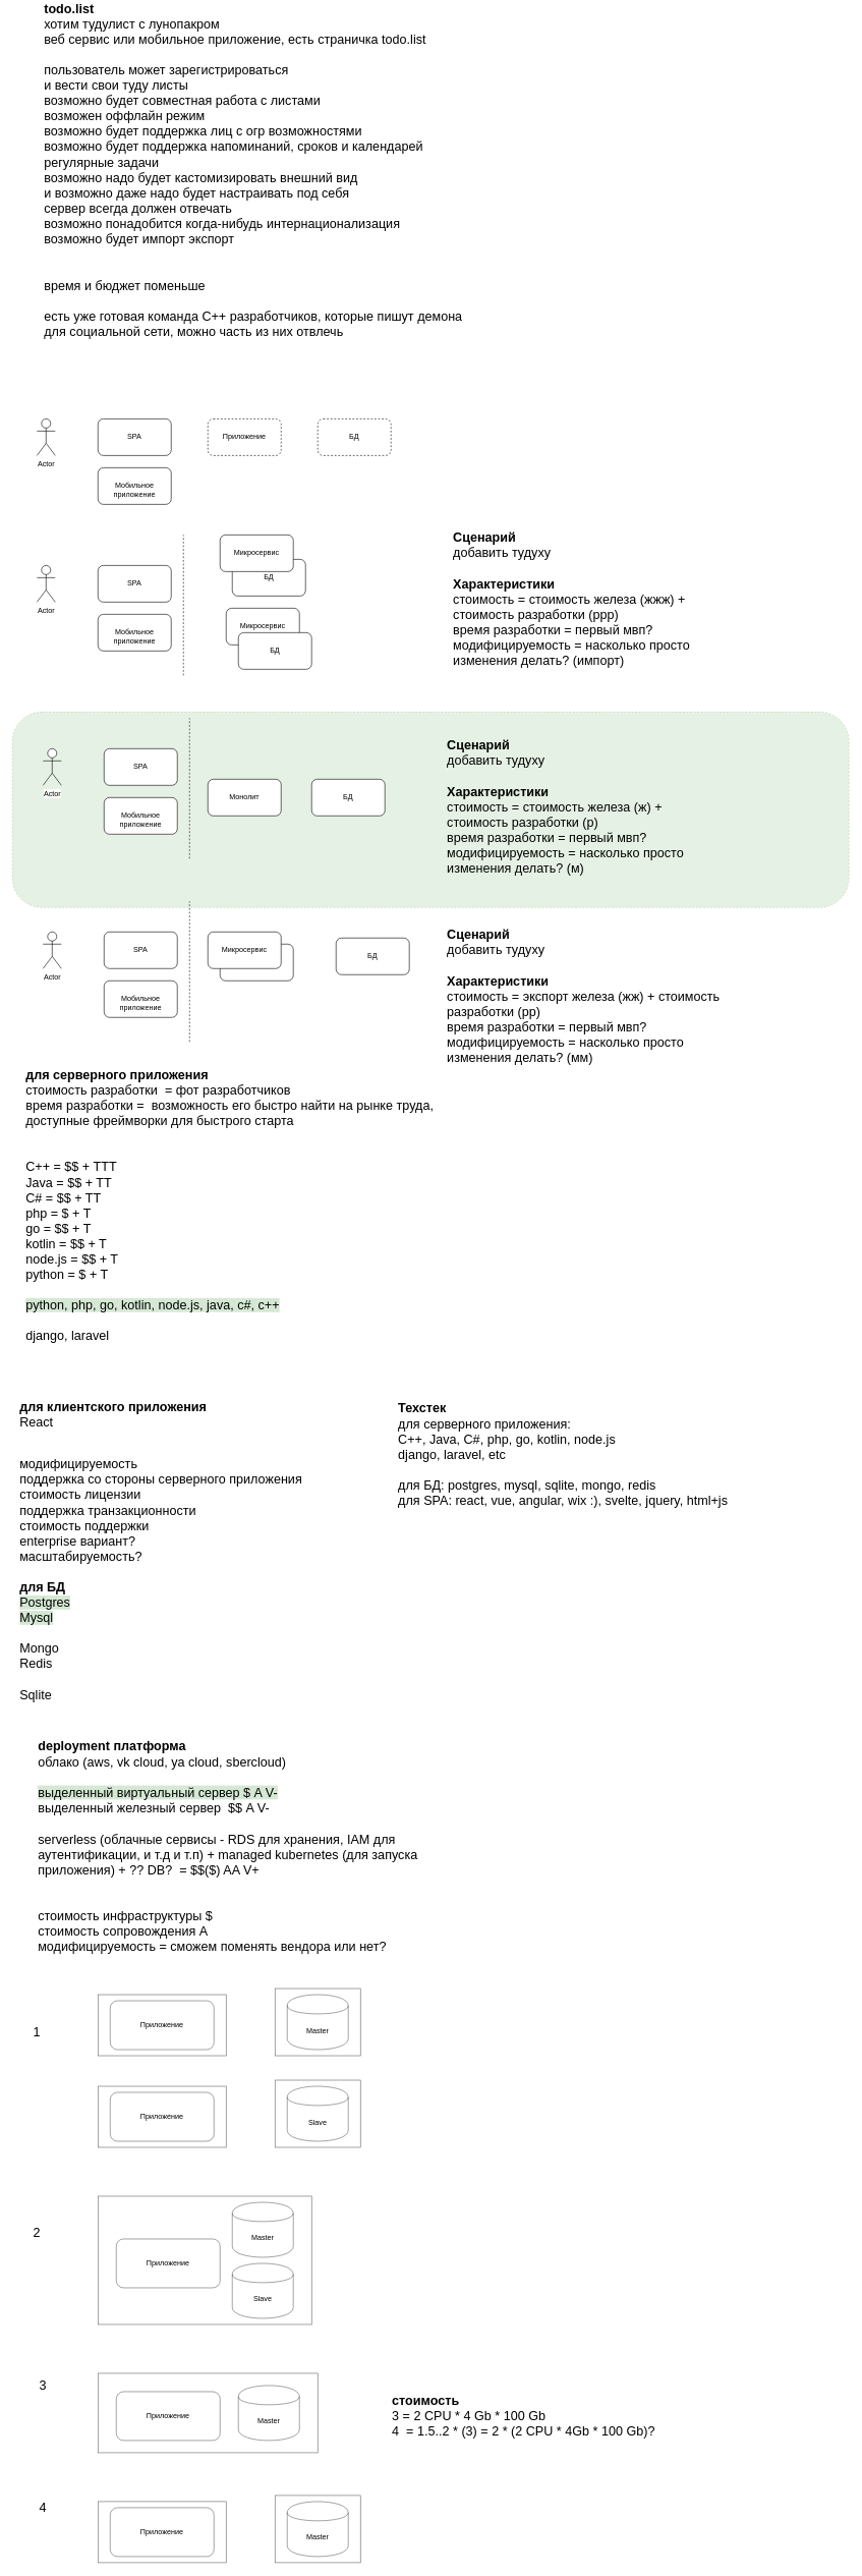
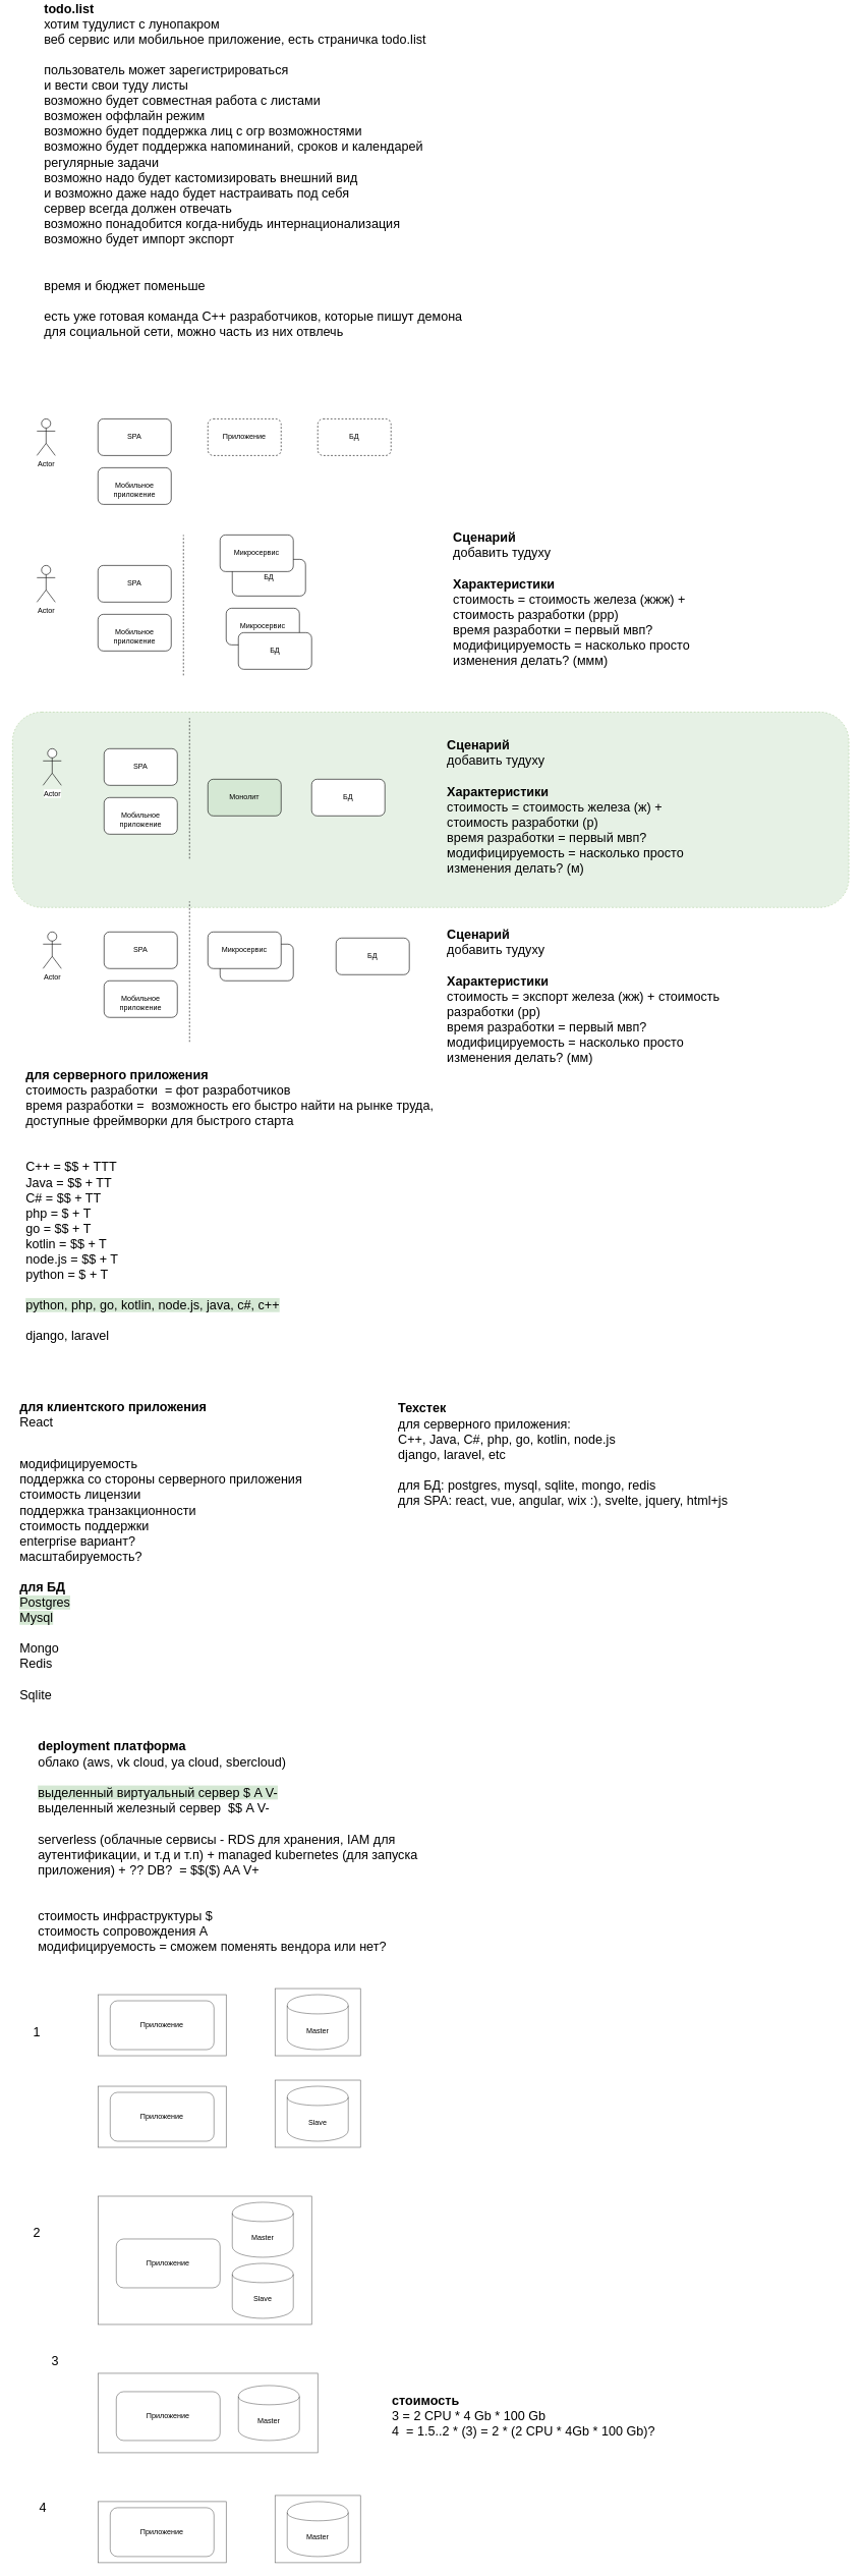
- <mxCell id="32" value="&lt;font style=&quot;font-size: 21px&quot;&gt;&lt;b&gt;Сценарий&lt;/b&gt;&lt;br&gt;добавить тудуху&lt;br&gt;&lt;br&gt;&lt;b&gt;Характеристики&lt;/b&gt;&lt;br&gt;стоимость = стоимость железа (жжж) + стоимость разработки (ррр)&amp;nbsp;&lt;br&gt;время разработки = первый мвп?&lt;br&gt;модифицируемость = насколько просто изменения делать? (импорт)&lt;br&gt;&lt;/font&gt;" style="text;html=1;strokeColor=none;fillColor=none;align=left;verticalAlign=middle;whiteSpace=wrap;rounded=0;" vertex="1" parent="1"><mxGeometry x="740" y="870" width="450" height="210" as="geometry" /></mxCell>
+ <mxCell id="32" value="&lt;font style=&quot;font-size: 21px&quot;&gt;&lt;b&gt;Сценарий&lt;/b&gt;&lt;br&gt;добавить тудуху&lt;br&gt;&lt;br&gt;&lt;b&gt;Характеристики&lt;/b&gt;&lt;br&gt;стоимость = стоимость железа (жжж) + стоимость разработки (ррр)&amp;nbsp;&lt;br&gt;время разработки = первый мвп?&lt;br&gt;модифицируемость = насколько просто изменения делать? (ммм)&lt;br&gt;&lt;/font&gt;" style="text;html=1;strokeColor=none;fillColor=none;align=left;verticalAlign=middle;whiteSpace=wrap;rounded=0;" vertex="1" parent="1"><mxGeometry x="740" y="870" width="450" height="210" as="geometry" /></mxCell>
- <mxCell id="23" value="Монолит" style="rounded=1;whiteSpace=wrap;html=1;" vertex="1" parent="1"><mxGeometry x="340" y="1270" width="120" height="60" as="geometry" /></mxCell>
+ <mxCell id="23" value="Монолит" style="rounded=1;whiteSpace=wrap;html=1;fillColor=#d5e8d4;" vertex="1" parent="1"><mxGeometry x="340" y="1270" width="120" height="60" as="geometry" /></mxCell>
- <mxCell id="59" value="&lt;font style=&quot;font-size: 21px&quot;&gt;3&lt;/font&gt;" style="text;html=1;strokeColor=none;fillColor=none;align=center;verticalAlign=middle;whiteSpace=wrap;rounded=0;opacity=60;" vertex="1" parent="1"><mxGeometry x="50" y="3890" width="40" height="20" as="geometry" /></mxCell>
+ <mxCell id="59" value="&lt;font style=&quot;font-size: 21px&quot;&gt;3&lt;/font&gt;" style="text;html=1;strokeColor=none;fillColor=none;align=center;verticalAlign=middle;whiteSpace=wrap;rounded=0;opacity=60;" vertex="1" parent="1"><mxGeometry x="70" y="3850" width="40" height="20" as="geometry" /></mxCell>
